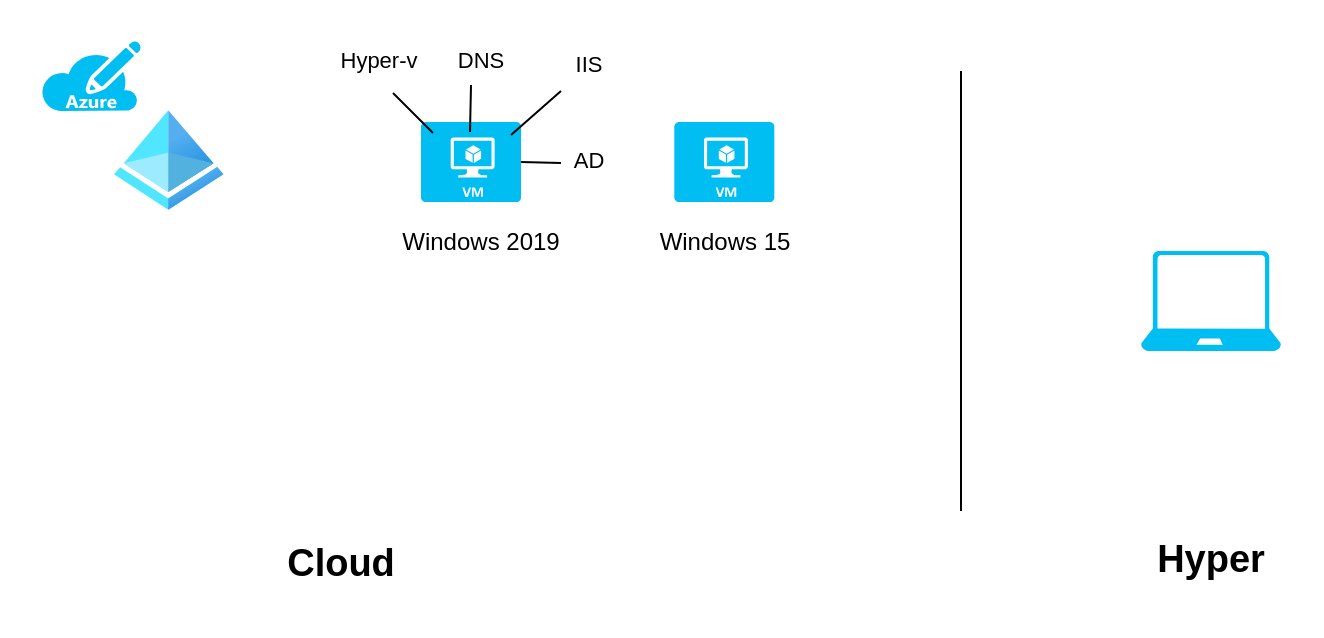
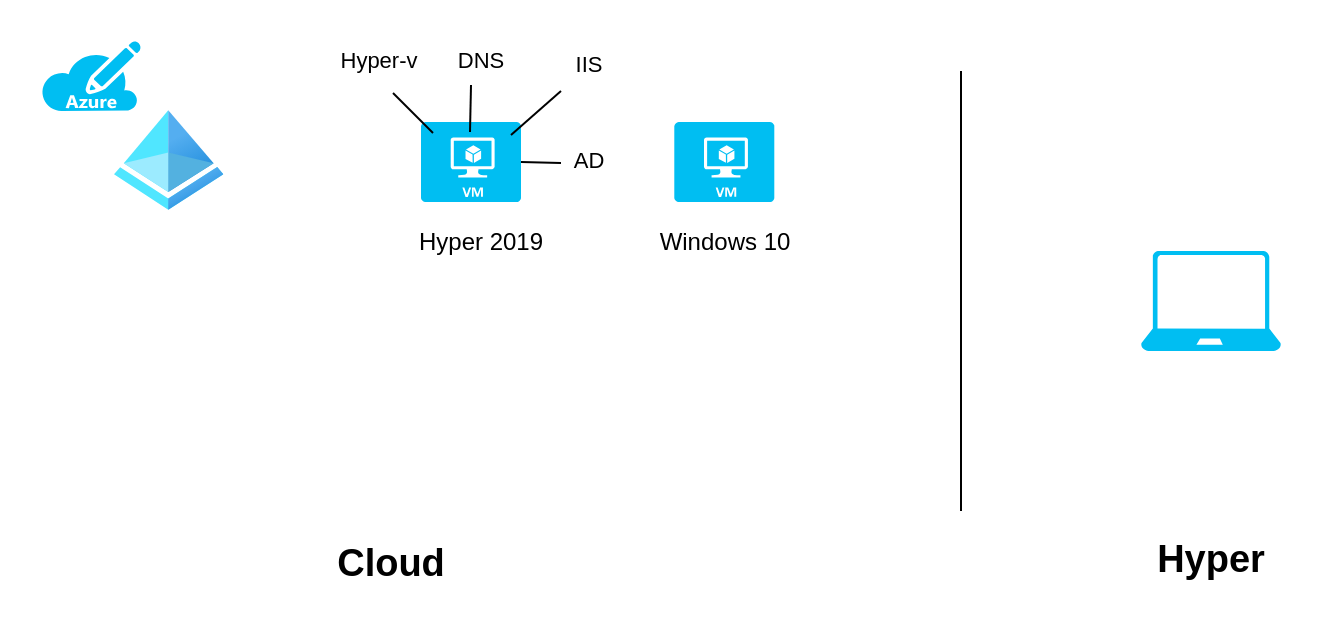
- <mxCell id="14" value="Windows 2019" style="text;html=1;align=center;verticalAlign=middle;resizable=0;points=[];autosize=1;strokeColor=none;fillColor=none;" vertex="1" parent="12"><mxGeometry y="50" width="90" height="20" as="geometry" /></mxCell>
+ <mxCell id="14" value="Hyper 2019" style="text;html=1;align=center;verticalAlign=middle;resizable=0;points=[];autosize=1;strokeColor=none;fillColor=none;" vertex="1" parent="12"><mxGeometry y="50" width="90" height="20" as="geometry" /></mxCell>
- <mxCell id="11" value="Windows 15" style="text;html=1;align=center;verticalAlign=middle;resizable=0;points=[];autosize=1;strokeColor=none;fillColor=none;" vertex="1" parent="9"><mxGeometry y="50" width="80" height="20" as="geometry" /></mxCell>
+ <mxCell id="11" value="Windows 10" style="text;html=1;align=center;verticalAlign=middle;resizable=0;points=[];autosize=1;strokeColor=none;fillColor=none;" vertex="1" parent="9"><mxGeometry y="50" width="80" height="20" as="geometry" /></mxCell>
- <mxCell id="5" value="Cloud" style="text;html=1;align=center;verticalAlign=middle;resizable=0;points=[];autosize=1;strokeColor=none;fillColor=none;fontSize=19;fontStyle=1" vertex="1" parent="1"><mxGeometry x="135" y="267" width="70" height="30" as="geometry" /></mxCell>
+ <mxCell id="5" value="Cloud" style="text;html=1;align=center;verticalAlign=middle;resizable=0;points=[];autosize=1;strokeColor=none;fillColor=none;fontSize=19;fontStyle=1" vertex="1" parent="1"><mxGeometry x="160" y="267" width="70" height="30" as="geometry" /></mxCell>
